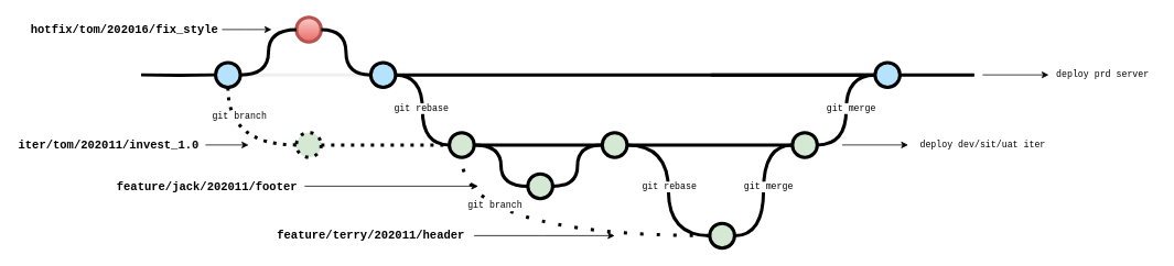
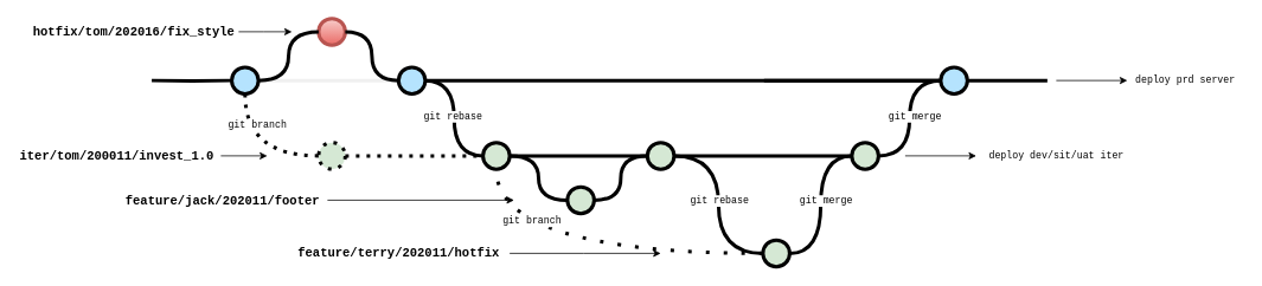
- <mxCell id="13" value="iter/tom/202011/invest_1.0" style="text;html=1;strokeColor=none;fillColor=none;align=left;verticalAlign=middle;whiteSpace=wrap;overflow=hidden;fontSize=14;fontStyle=1;fontFamily=Courier New;" parent="1" vertex="1"><mxGeometry x="20.25" y="165" width="237.75" height="20" as="geometry" /></mxCell>
+ <mxCell id="13" value="iter/tom/200011/invest_1.0" style="text;html=1;strokeColor=none;fillColor=none;align=left;verticalAlign=middle;whiteSpace=wrap;overflow=hidden;fontSize=14;fontStyle=1;fontFamily=Courier New;" parent="1" vertex="1"><mxGeometry x="20.25" y="165" width="237.75" height="20" as="geometry" /></mxCell>
- <mxCell id="42" value="feature/terry/202011/header" style="text;html=1;align=left;verticalAlign=middle;resizable=0;points=[];autosize=1;fontSize=14;fontFamily=Courier New;fontStyle=1" parent="1" vertex="1"><mxGeometry x="333" y="275" width="240" height="20" as="geometry" /></mxCell>
+ <mxCell id="42" value="feature/terry/202011/hotfix" style="text;html=1;align=left;verticalAlign=middle;resizable=0;points=[];autosize=1;fontSize=14;fontFamily=Courier New;fontStyle=1" parent="1" vertex="1"><mxGeometry x="333" y="275" width="240" height="20" as="geometry" /></mxCell>
